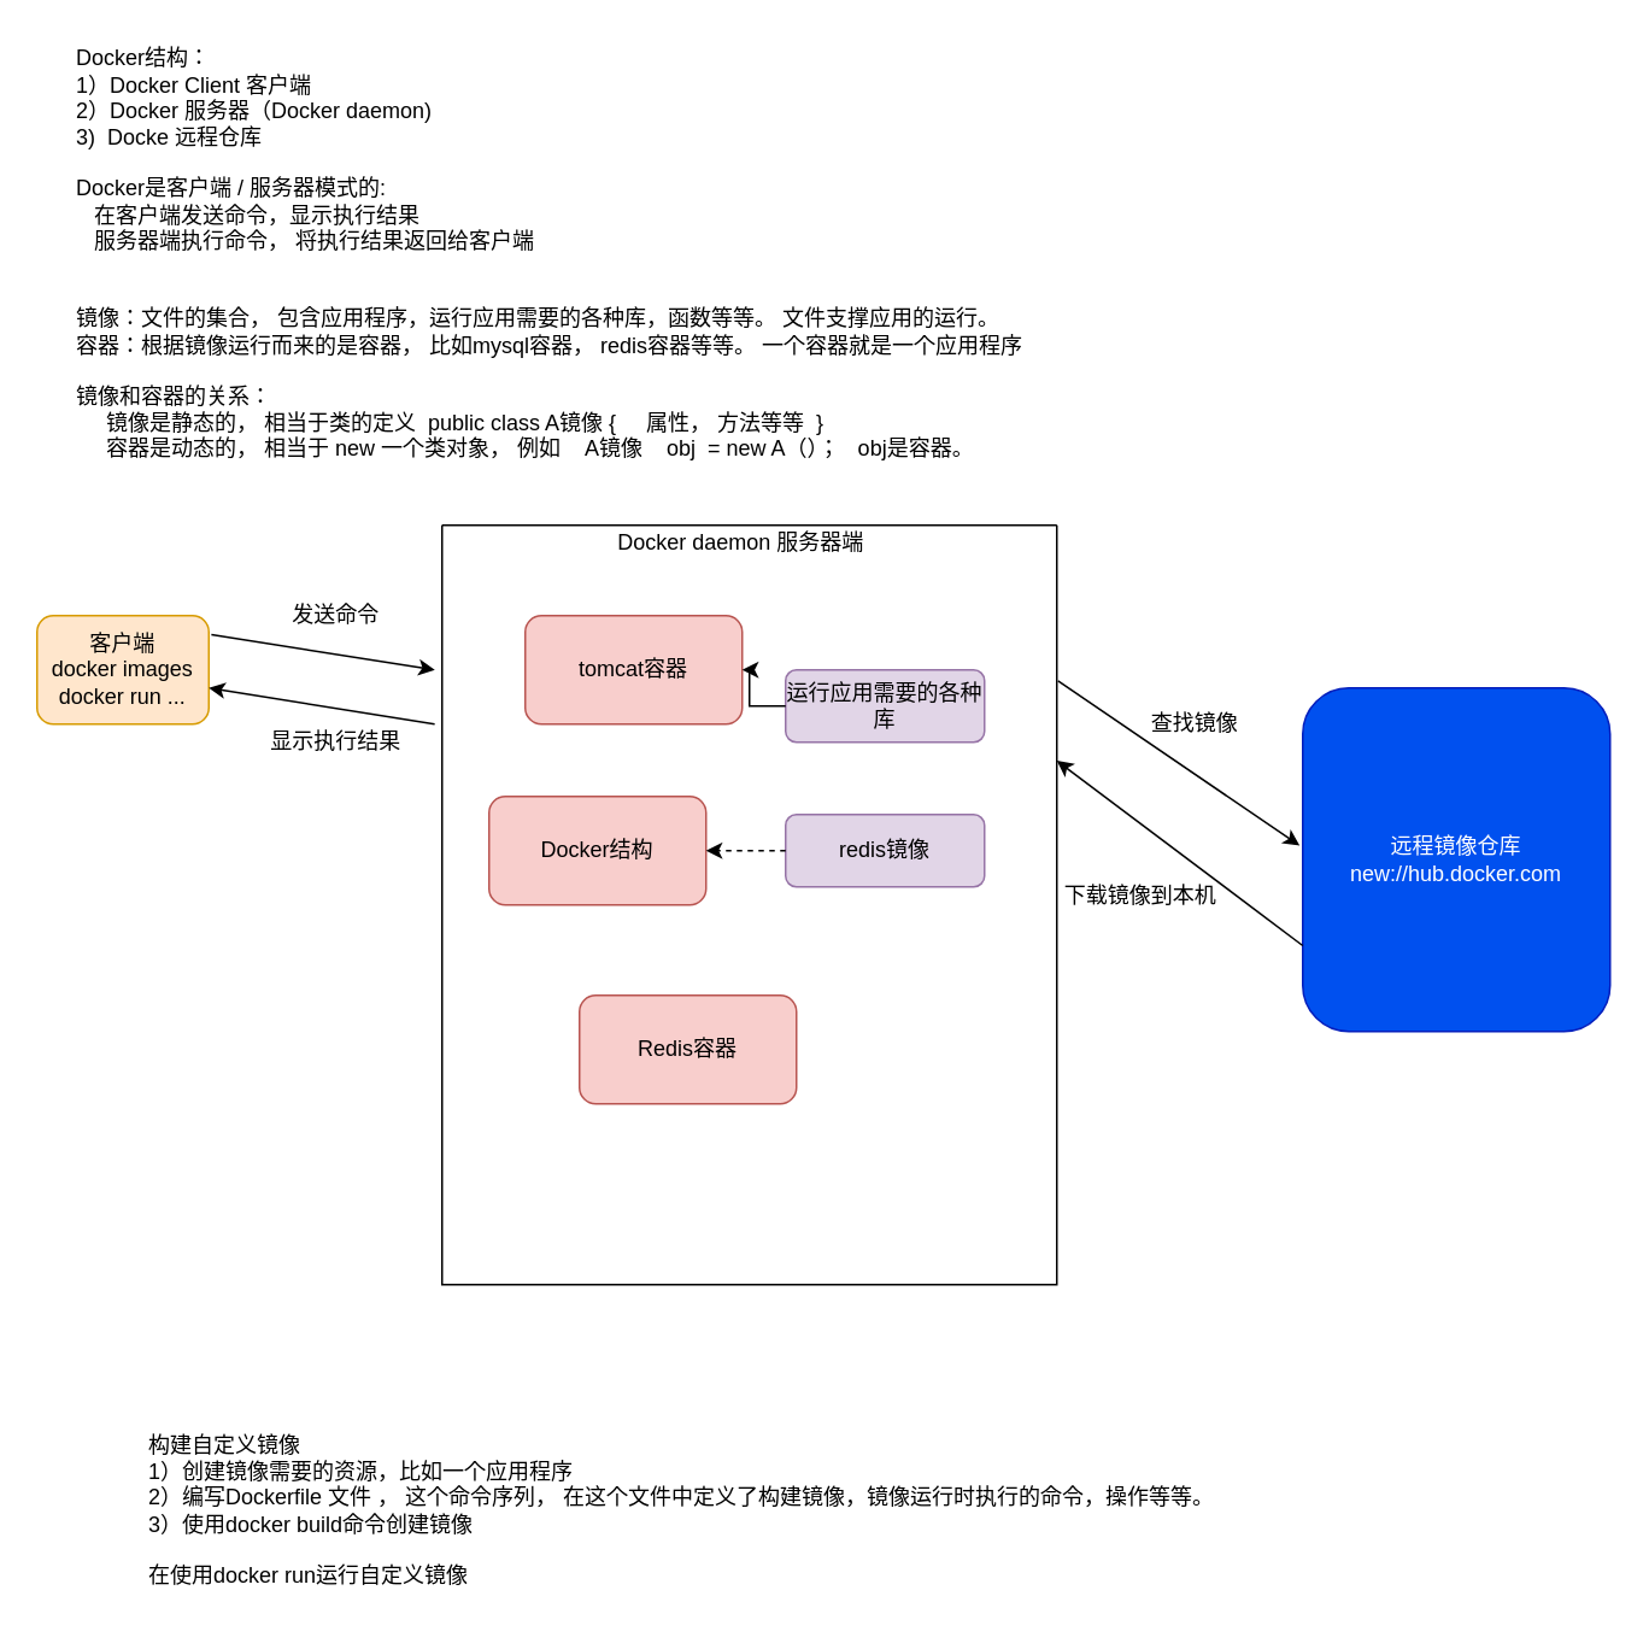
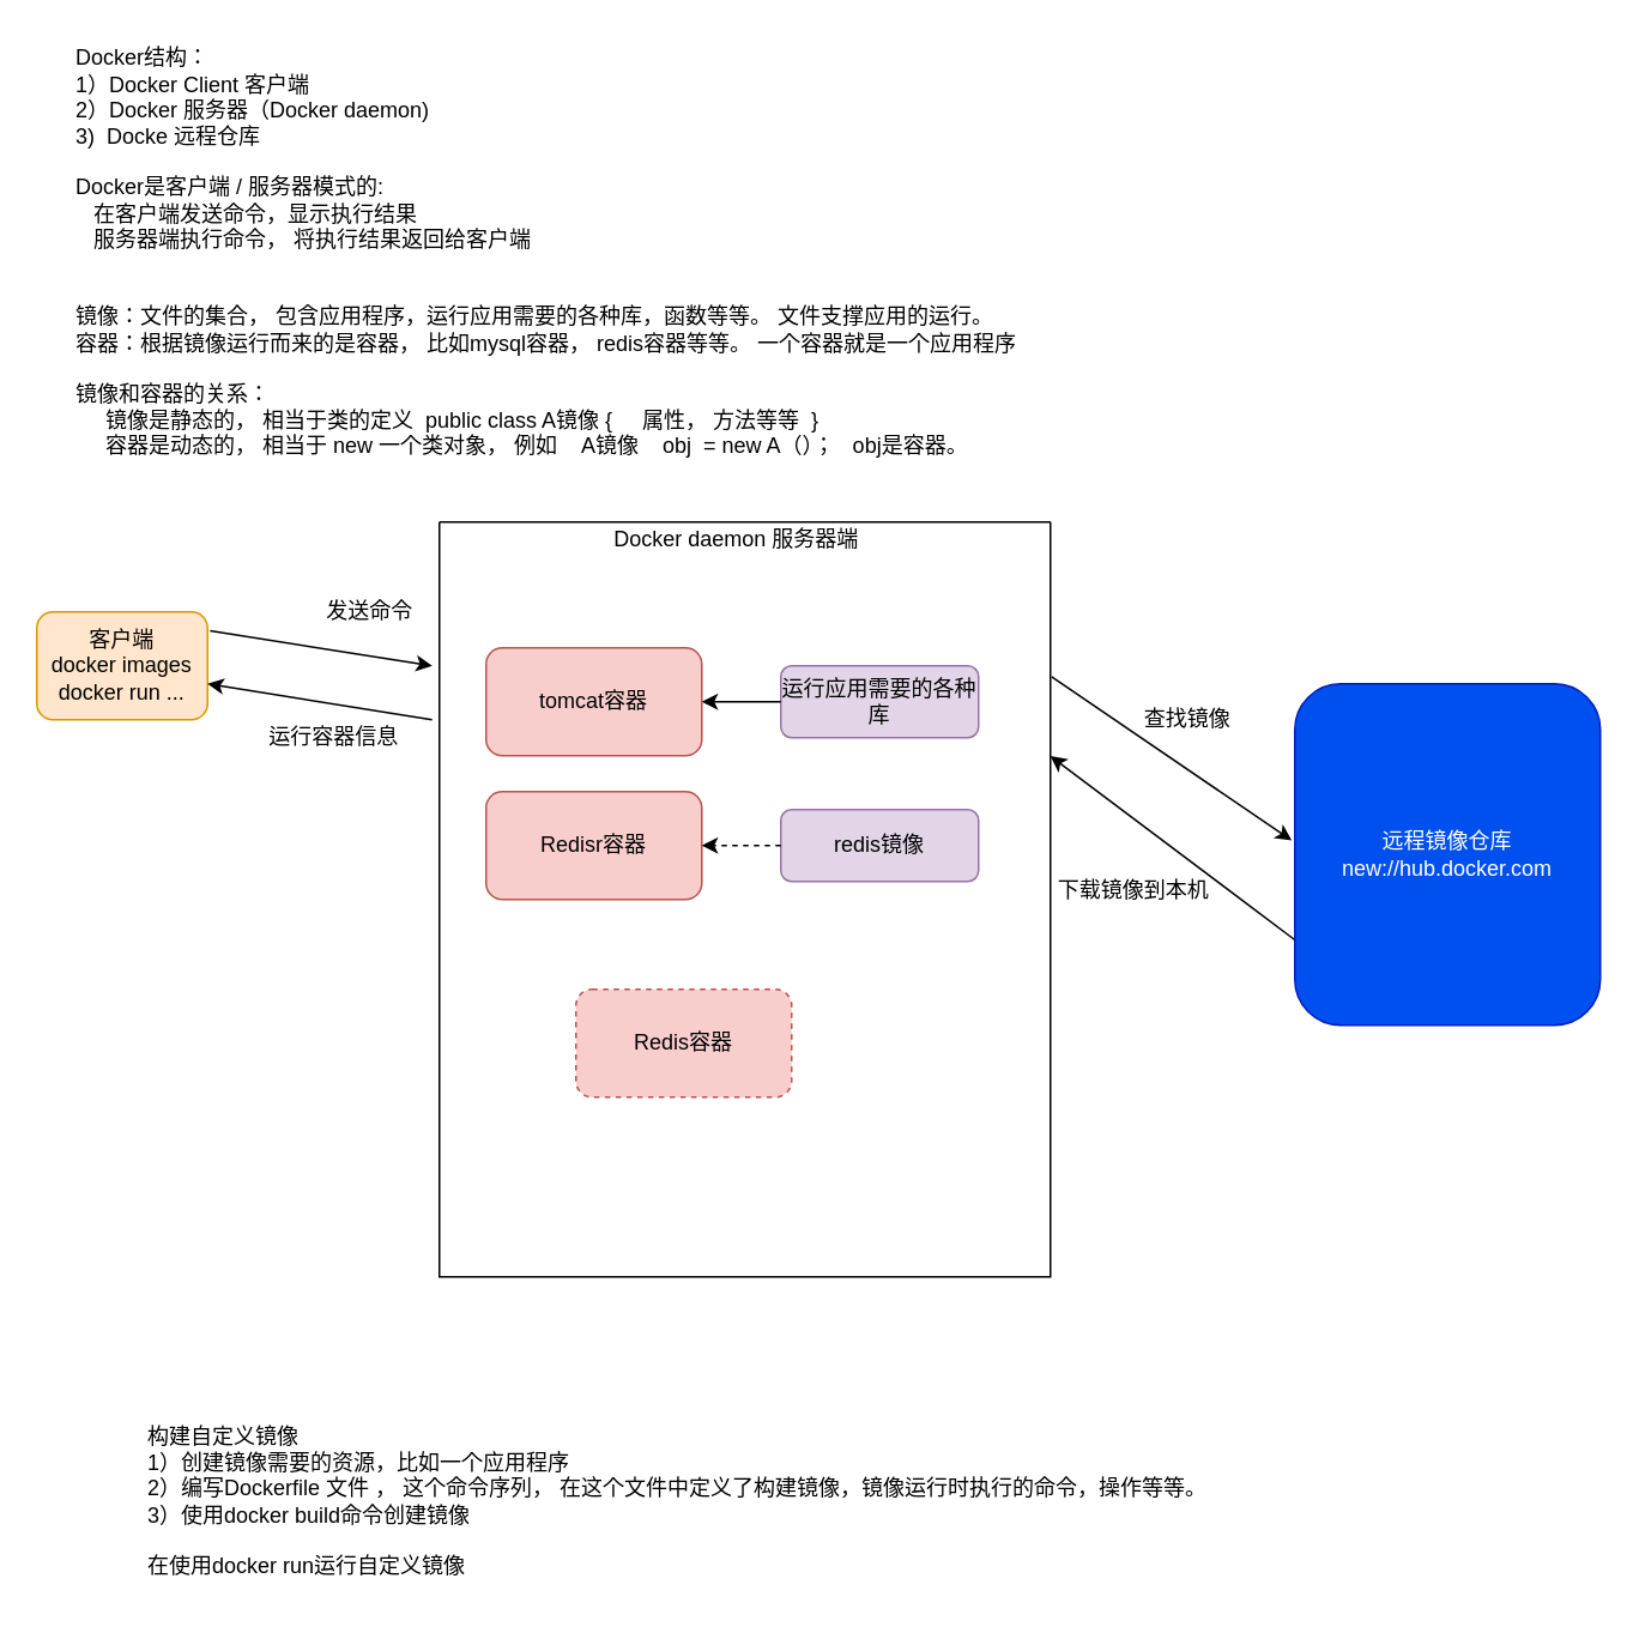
- <mxCell id="19" value="发送命令" style="text;html=1;align=center;verticalAlign=middle;resizable=0;points=[];autosize=1;strokeColor=none;fillColor=none;" vertex="1" parent="1"><mxGeometry x="155" y="330" width="60" height="20" as="geometry" /></mxCell>
+ <mxCell id="19" value="发送命令" style="text;html=1;align=center;verticalAlign=middle;resizable=0;points=[];autosize=1;strokeColor=none;fillColor=none;" vertex="1" parent="1"><mxGeometry x="175" y="330" width="60" height="20" as="geometry" /></mxCell>
- <mxCell id="7" value="tomcat容器" style="whiteSpace=wrap;html=1;rounded=1;fillColor=#f8cecc;strokeColor=#b85450;" vertex="1" parent="4"><mxGeometry x="46" y="50" width="120" height="60" as="geometry" /></mxCell>
+ <mxCell id="7" value="tomcat容器" style="whiteSpace=wrap;html=1;rounded=1;fillColor=#f8cecc;strokeColor=#b85450;" vertex="1" parent="4"><mxGeometry x="26" y="70" width="120" height="60" as="geometry" /></mxCell>
- <mxCell id="17" value="显示执行结果" style="text;html=1;align=center;verticalAlign=middle;resizable=0;points=[];autosize=1;strokeColor=none;fillColor=none;" vertex="1" parent="1"><mxGeometry x="140" y="400" width="90" height="20" as="geometry" /></mxCell>
+ <mxCell id="17" value="运行容器信息" style="text;html=1;align=center;verticalAlign=middle;resizable=0;points=[];autosize=1;strokeColor=none;fillColor=none;" vertex="1" parent="1"><mxGeometry x="140" y="400" width="90" height="20" as="geometry" /></mxCell>
- <mxCell id="20" value="Docker结构" style="whiteSpace=wrap;html=1;fillColor=#f8cecc;strokeColor=#b85450;rounded=1;" vertex="1" parent="1"><mxGeometry x="270" y="440" width="120" height="60" as="geometry" /></mxCell>
+ <mxCell id="20" value="Redisr容器" style="whiteSpace=wrap;html=1;fillColor=#f8cecc;strokeColor=#b85450;rounded=1;" vertex="1" parent="1"><mxGeometry x="270" y="440" width="120" height="60" as="geometry" /></mxCell>
- <mxCell id="10" value="Redis容器" style="whiteSpace=wrap;html=1;fillColor=#f8cecc;strokeColor=#b85450;rounded=1;" vertex="1" parent="4"><mxGeometry x="76" y="260" width="120" height="60" as="geometry" /></mxCell>
+ <mxCell id="10" value="Redis容器" style="whiteSpace=wrap;html=1;fillColor=#f8cecc;strokeColor=#b85450;rounded=1;dashed=1;" vertex="1" parent="4"><mxGeometry x="76" y="260" width="120" height="60" as="geometry" /></mxCell>
